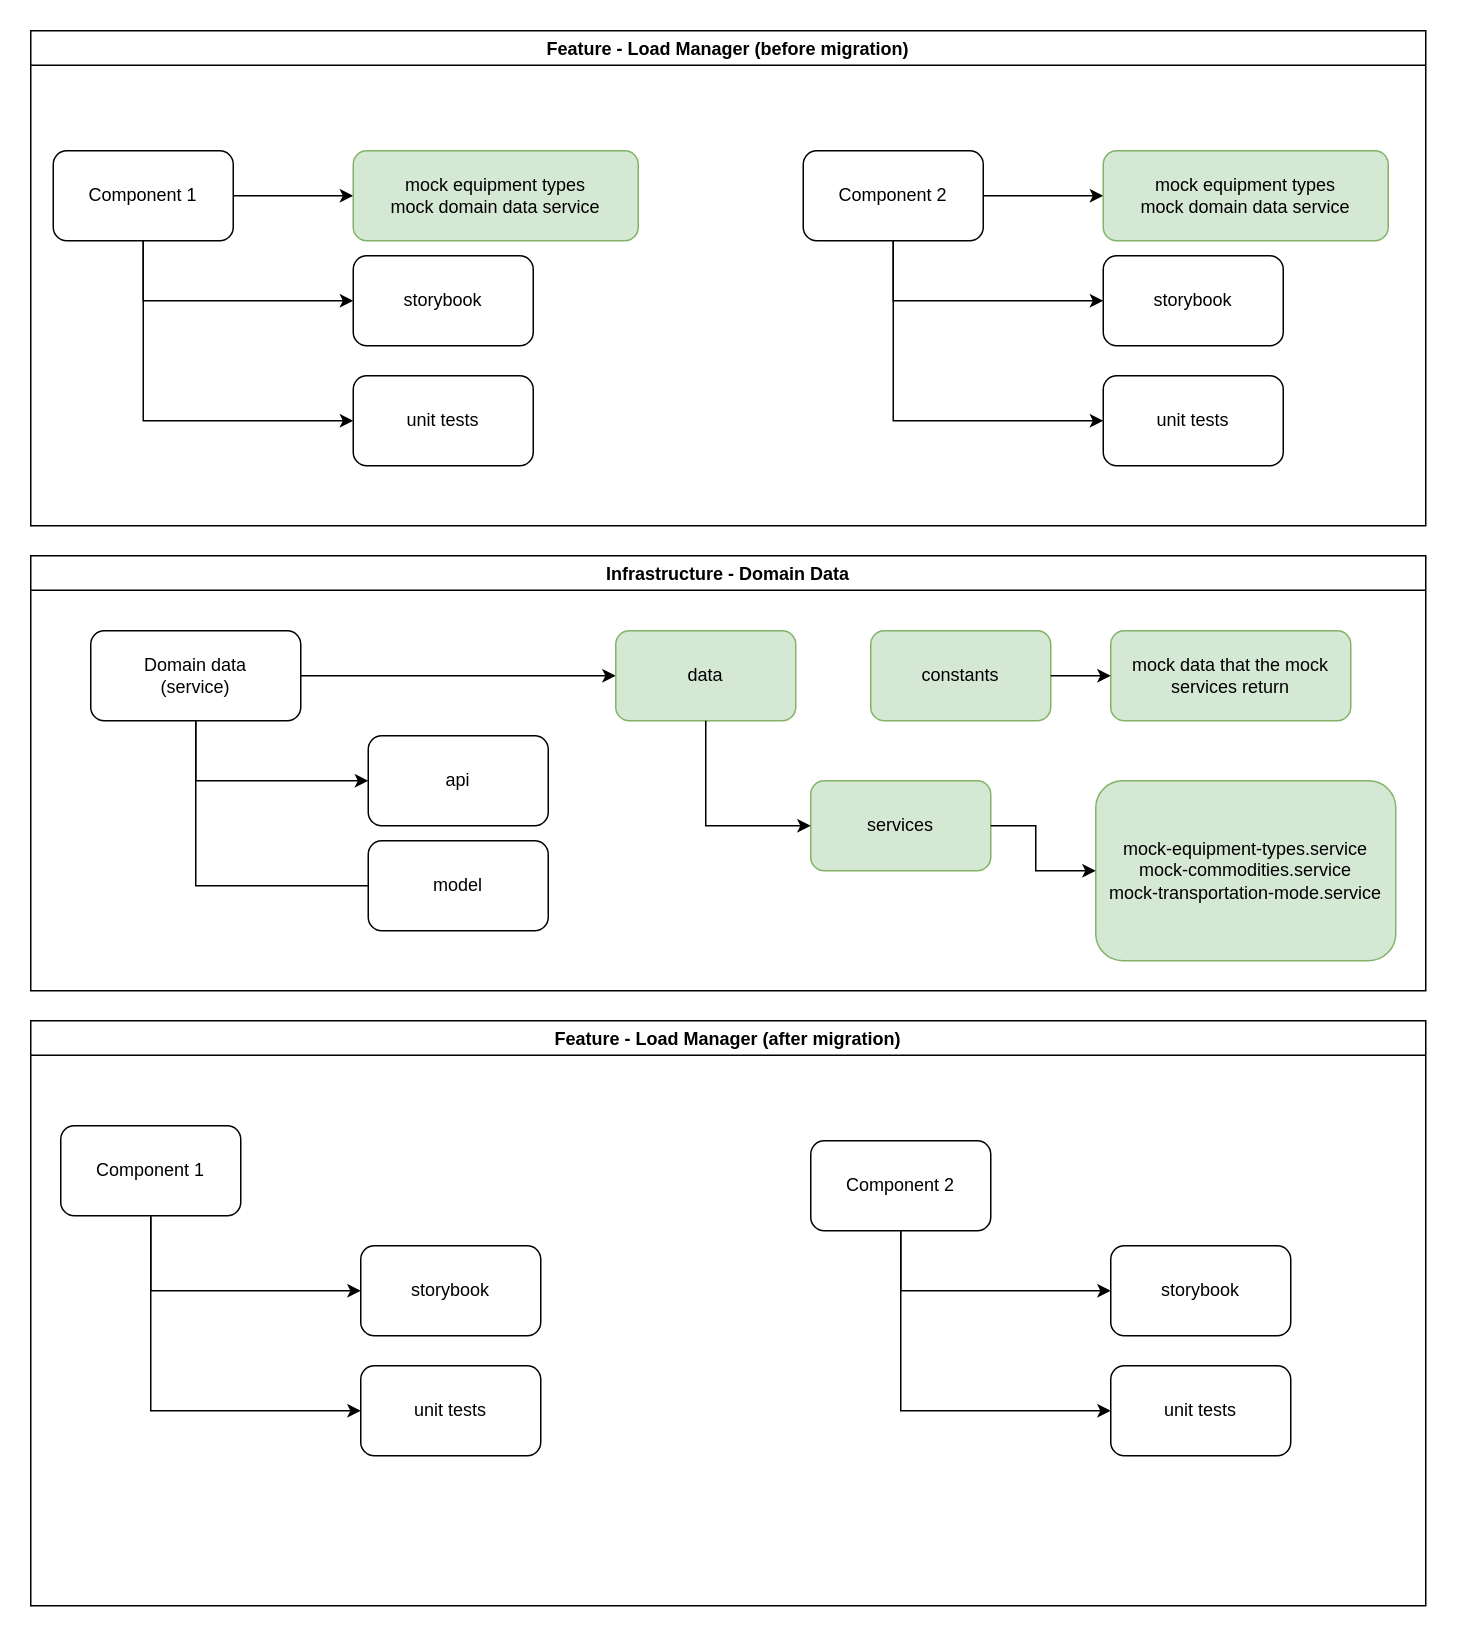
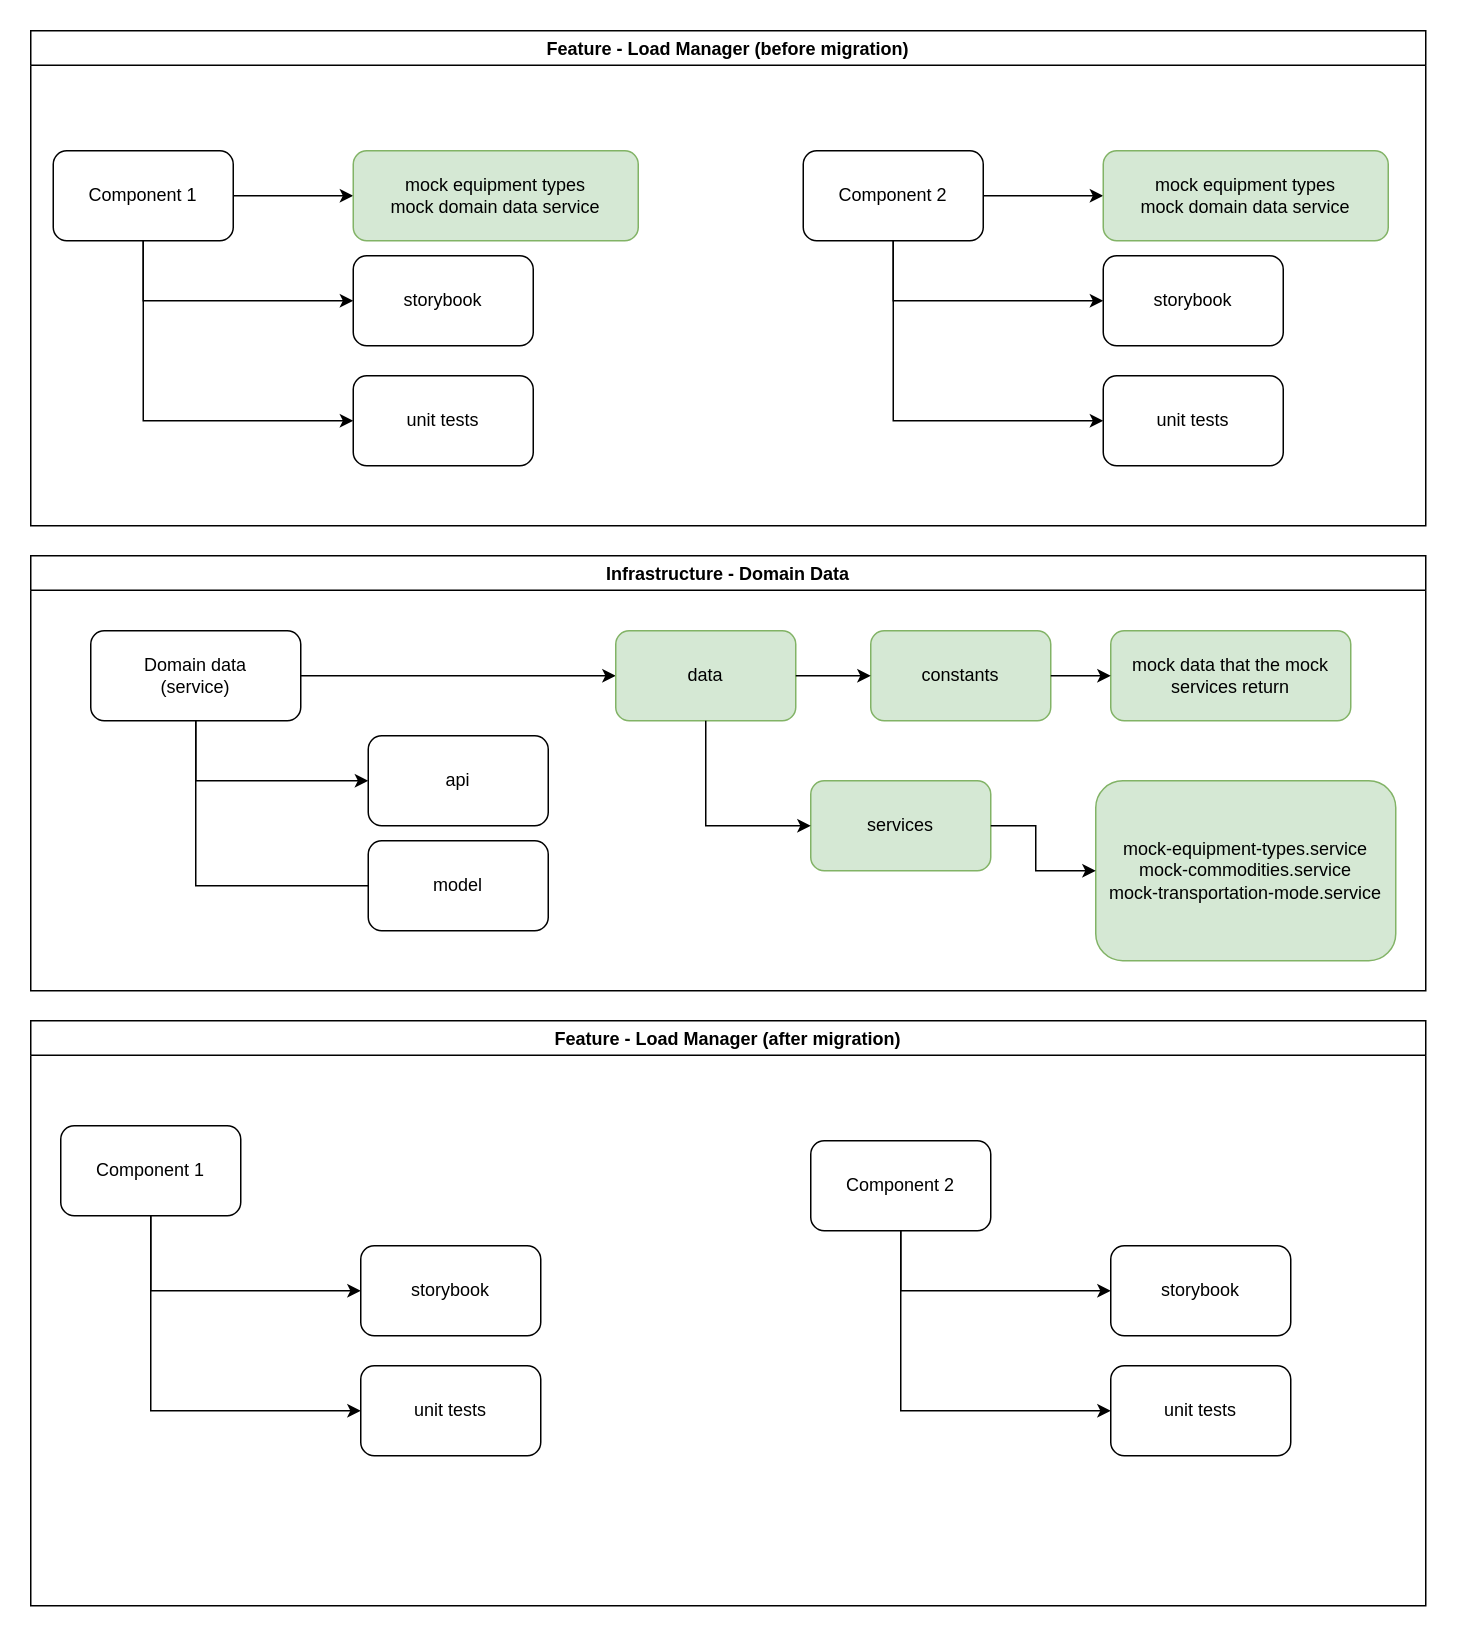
+ <mxCell id="37" value="" style="edgeStyle=orthogonalEdgeStyle;rounded=0;orthogonalLoop=1;jettySize=auto;html=1;" edge="1" parent="28" source="35" target="36"><mxGeometry relative="1" as="geometry" /></mxCell>
